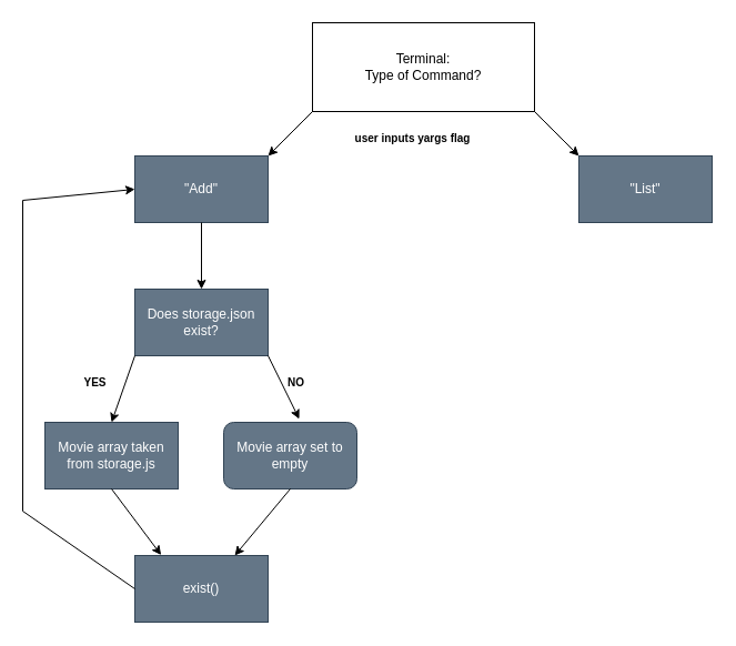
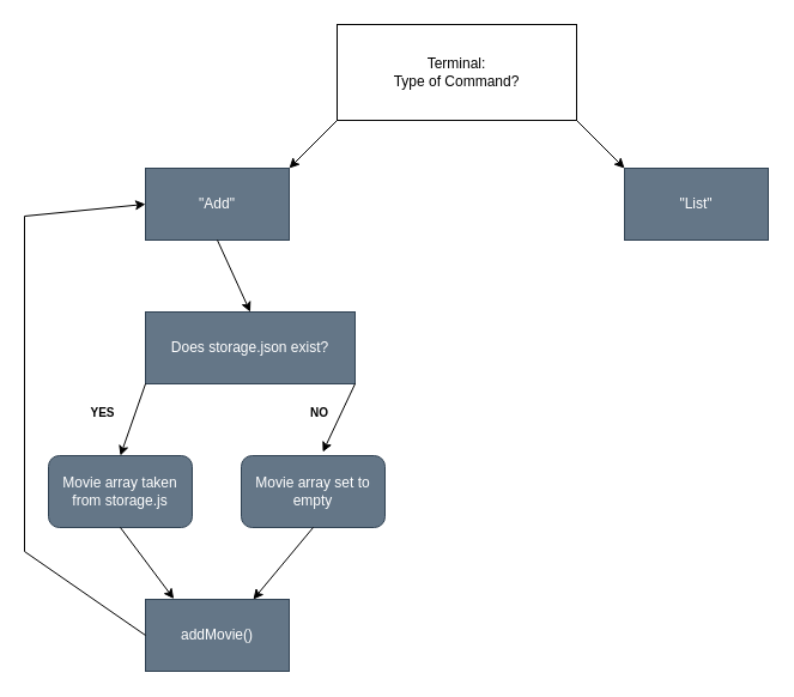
- <mxCell id="5" value="&lt;font style=&quot;font-size: 10px&quot;&gt;user inputs yargs flag&lt;/font&gt;" style="text;strokeColor=none;fillColor=none;html=1;fontSize=24;fontStyle=1;verticalAlign=middle;align=center;" vertex="1" parent="1"><mxGeometry x="321" y="100" width="100" height="40" as="geometry" /></mxCell>
- <mxCell id="6" value="Does storage.json exist?" style="whiteSpace=wrap;html=1;fillColor=#647687;strokeColor=#314354;fontColor=#ffffff;" vertex="1" parent="1"><mxGeometry x="121" y="260" width="120" height="60" as="geometry" /></mxCell>
+ <mxCell id="6" value="Does storage.json exist?" style="whiteSpace=wrap;html=1;fillColor=#647687;strokeColor=#314354;fontColor=#ffffff;" vertex="1" parent="1"><mxGeometry x="121" y="260" width="175" height="60" as="geometry" /></mxCell>
- <mxCell id="15" value="Movie array taken from storage.js" style="rounded=0;whiteSpace=wrap;html=1;fillColor=#647687;strokeColor=#314354;fontColor=#ffffff;" vertex="1" parent="1"><mxGeometry x="40" y="380" width="120" height="60" as="geometry" /></mxCell>
+ <mxCell id="15" value="Movie array taken from storage.js" style="whiteSpace=wrap;html=1;fillColor=#647687;strokeColor=#314354;fontColor=#ffffff;rounded=1;" vertex="1" parent="1"><mxGeometry x="40" y="380" width="120" height="60" as="geometry" /></mxCell>
- <mxCell id="12" value="exist()" style="rounded=0;whiteSpace=wrap;html=1;fillColor=#647687;strokeColor=#314354;fontColor=#ffffff;" vertex="1" parent="1"><mxGeometry x="121" y="500" width="120" height="60" as="geometry" /></mxCell>
+ <mxCell id="12" value="addMovie()" style="rounded=0;whiteSpace=wrap;html=1;fillColor=#647687;strokeColor=#314354;fontColor=#ffffff;" vertex="1" parent="1"><mxGeometry x="121" y="500" width="120" height="60" as="geometry" /></mxCell>
